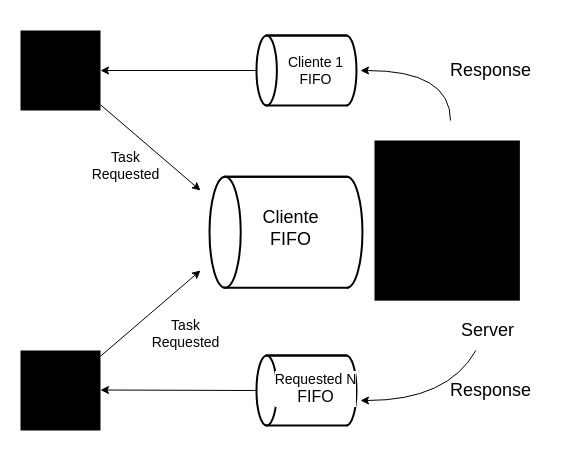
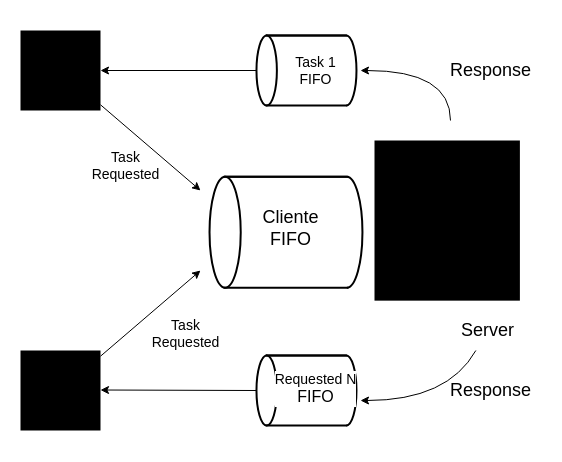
- <mxCell id="18" value="&lt;font style=&quot;font-size: 14px;&quot;&gt;Cliente 1&lt;br&gt;FIFO&lt;/font&gt;" style="text;html=1;align=center;verticalAlign=middle;resizable=0;points=[];autosize=1;strokeColor=none;fillColor=none;fontFamily=Helvetica;fontSize=12;fontColor=default;labelBackgroundColor=default;" vertex="1" parent="1"><mxGeometry x="275" y="45" width="80" height="50" as="geometry" /></mxCell>
+ <mxCell id="18" value="&lt;font style=&quot;font-size: 14px;&quot;&gt;Task 1&lt;br&gt;FIFO&lt;/font&gt;" style="text;html=1;align=center;verticalAlign=middle;resizable=0;points=[];autosize=1;strokeColor=none;fillColor=none;fontFamily=Helvetica;fontSize=12;fontColor=default;labelBackgroundColor=default;" vertex="1" parent="1"><mxGeometry x="275" y="45" width="80" height="50" as="geometry" /></mxCell>
